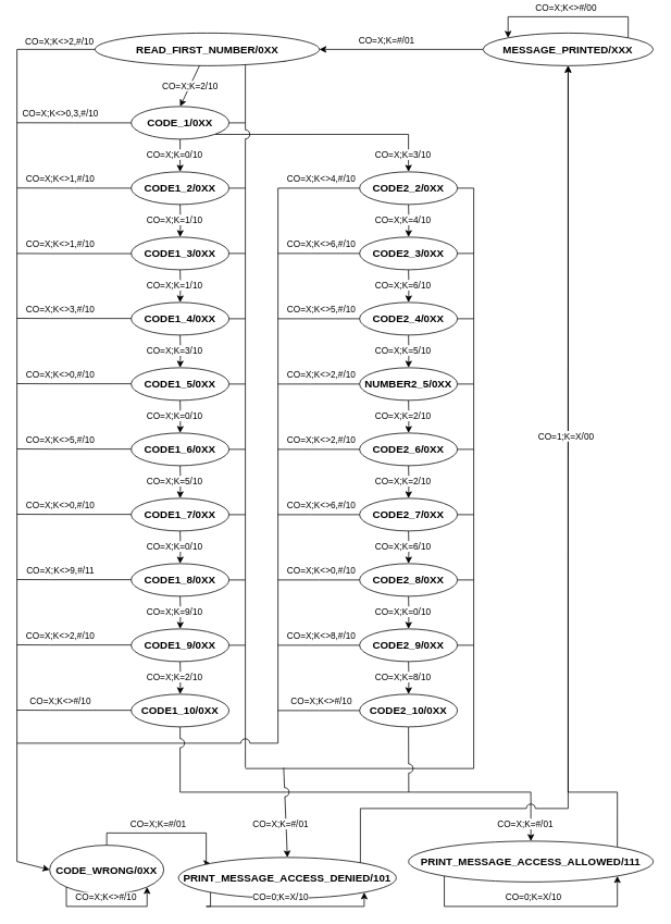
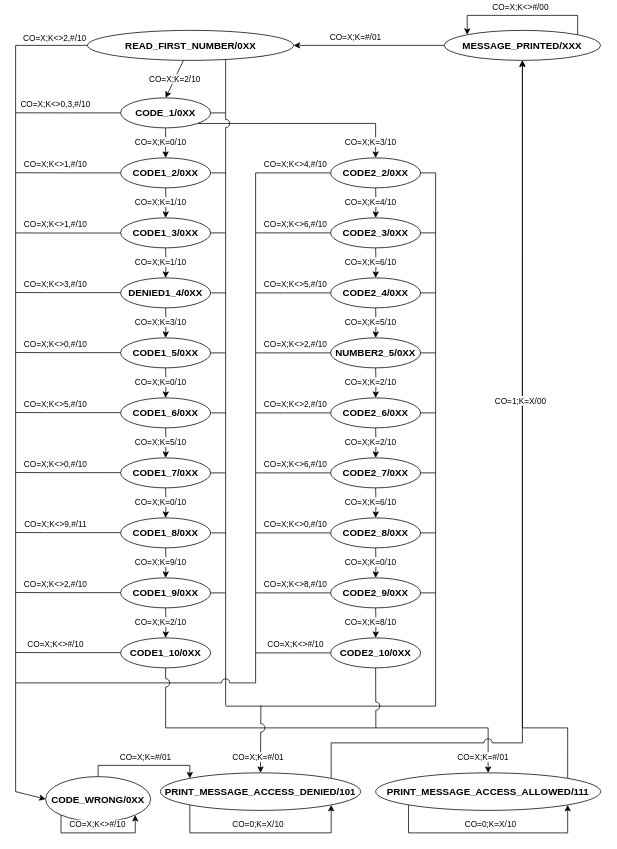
- <mxCell id="30" value="&lt;b&gt;&lt;font style=&quot;font-size: 13px&quot;&gt;CODE1_4/0XX&lt;br&gt;&lt;/font&gt;&lt;/b&gt;" style="ellipse;whiteSpace=wrap;html=1;" vertex="1" parent="1"><mxGeometry x="159.99" y="370" width="120" height="40" as="geometry" /></mxCell>
+ <mxCell id="30" value="&lt;b&gt;&lt;font style=&quot;font-size: 13px&quot;&gt;DENIED1_4/0XX&lt;br&gt;&lt;/font&gt;&lt;/b&gt;" style="ellipse;whiteSpace=wrap;html=1;" vertex="1" parent="1"><mxGeometry x="159.99" y="370" width="120" height="40" as="geometry" /></mxCell>
- <mxCell id="122" value="&lt;font&gt;&lt;span style=&quot;font-size: 13px&quot;&gt;&lt;b&gt;PRINT_MESSAGE_ACCESS_DENIED/101&lt;/b&gt;&lt;/span&gt;&lt;/font&gt;" style="ellipse;whiteSpace=wrap;html=1;" vertex="1" parent="1"><mxGeometry x="218.01" y="1050" width="267" height="50" as="geometry" /></mxCell>
+ <mxCell id="122" value="&lt;font&gt;&lt;span style=&quot;font-size: 13px&quot;&gt;&lt;b&gt;PRINT_MESSAGE_ACCESS_DENIED/101&lt;/b&gt;&lt;/span&gt;&lt;/font&gt;" style="ellipse;whiteSpace=wrap;html=1;" vertex="1" parent="1"><mxGeometry x="213.01" y="1030" width="267" height="50" as="geometry" /></mxCell>
